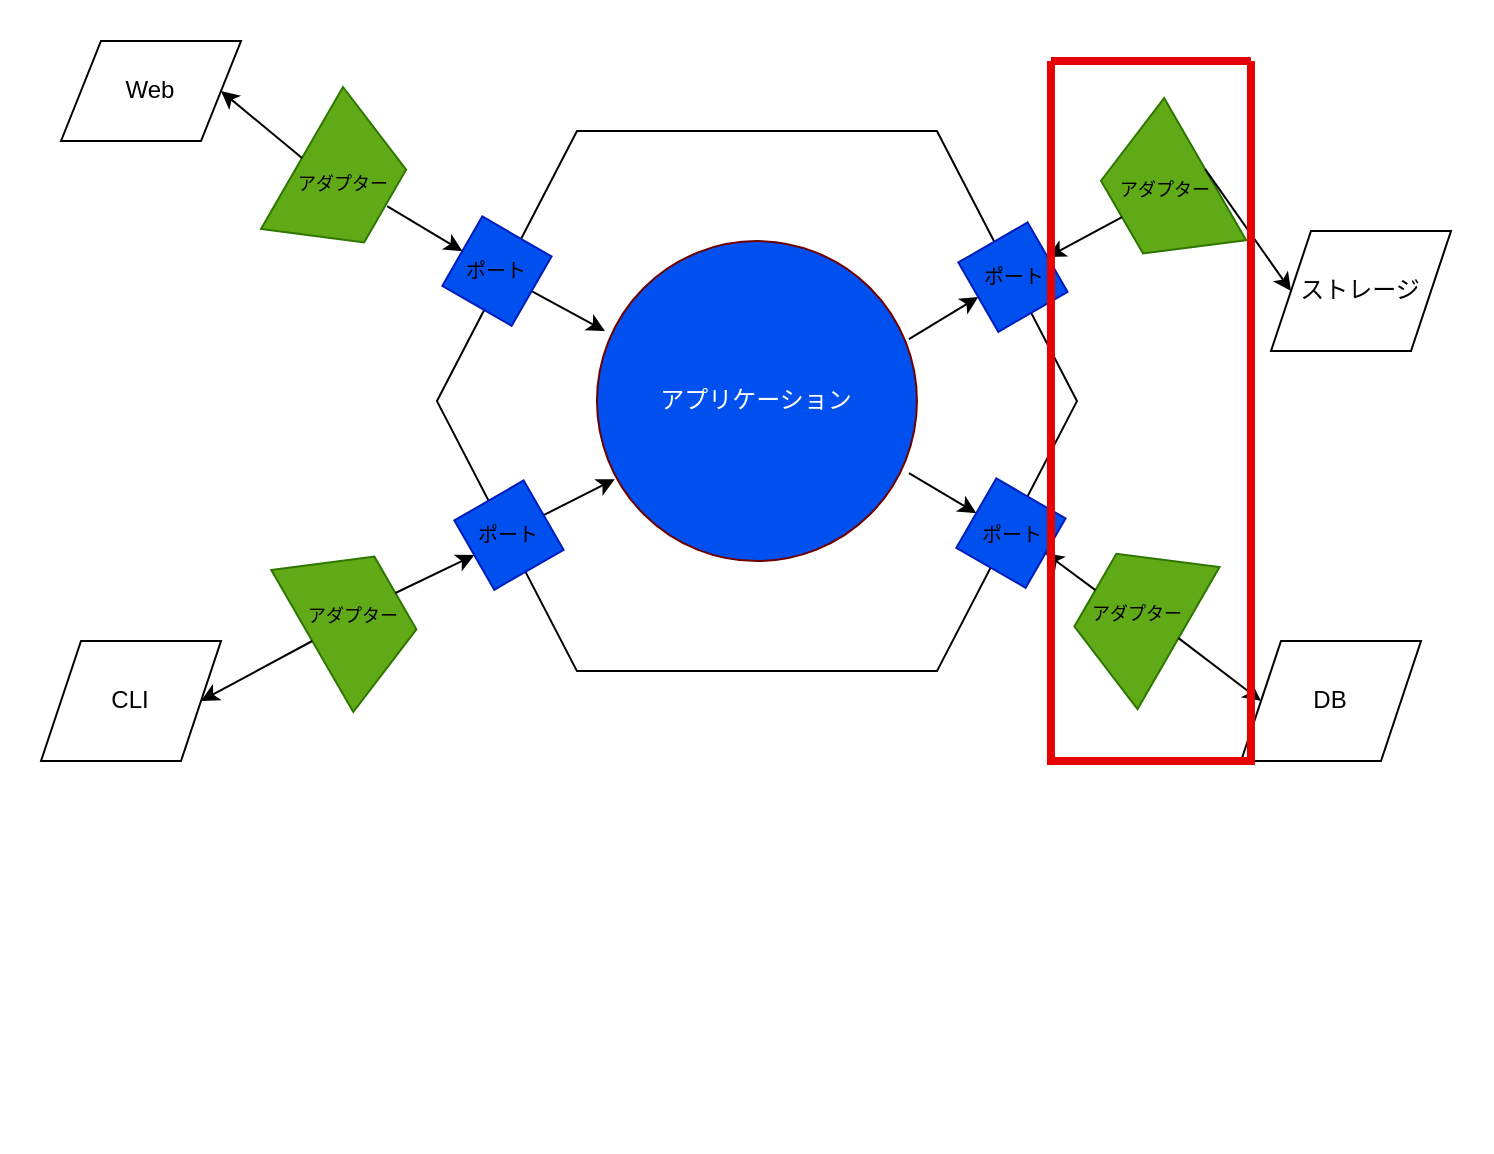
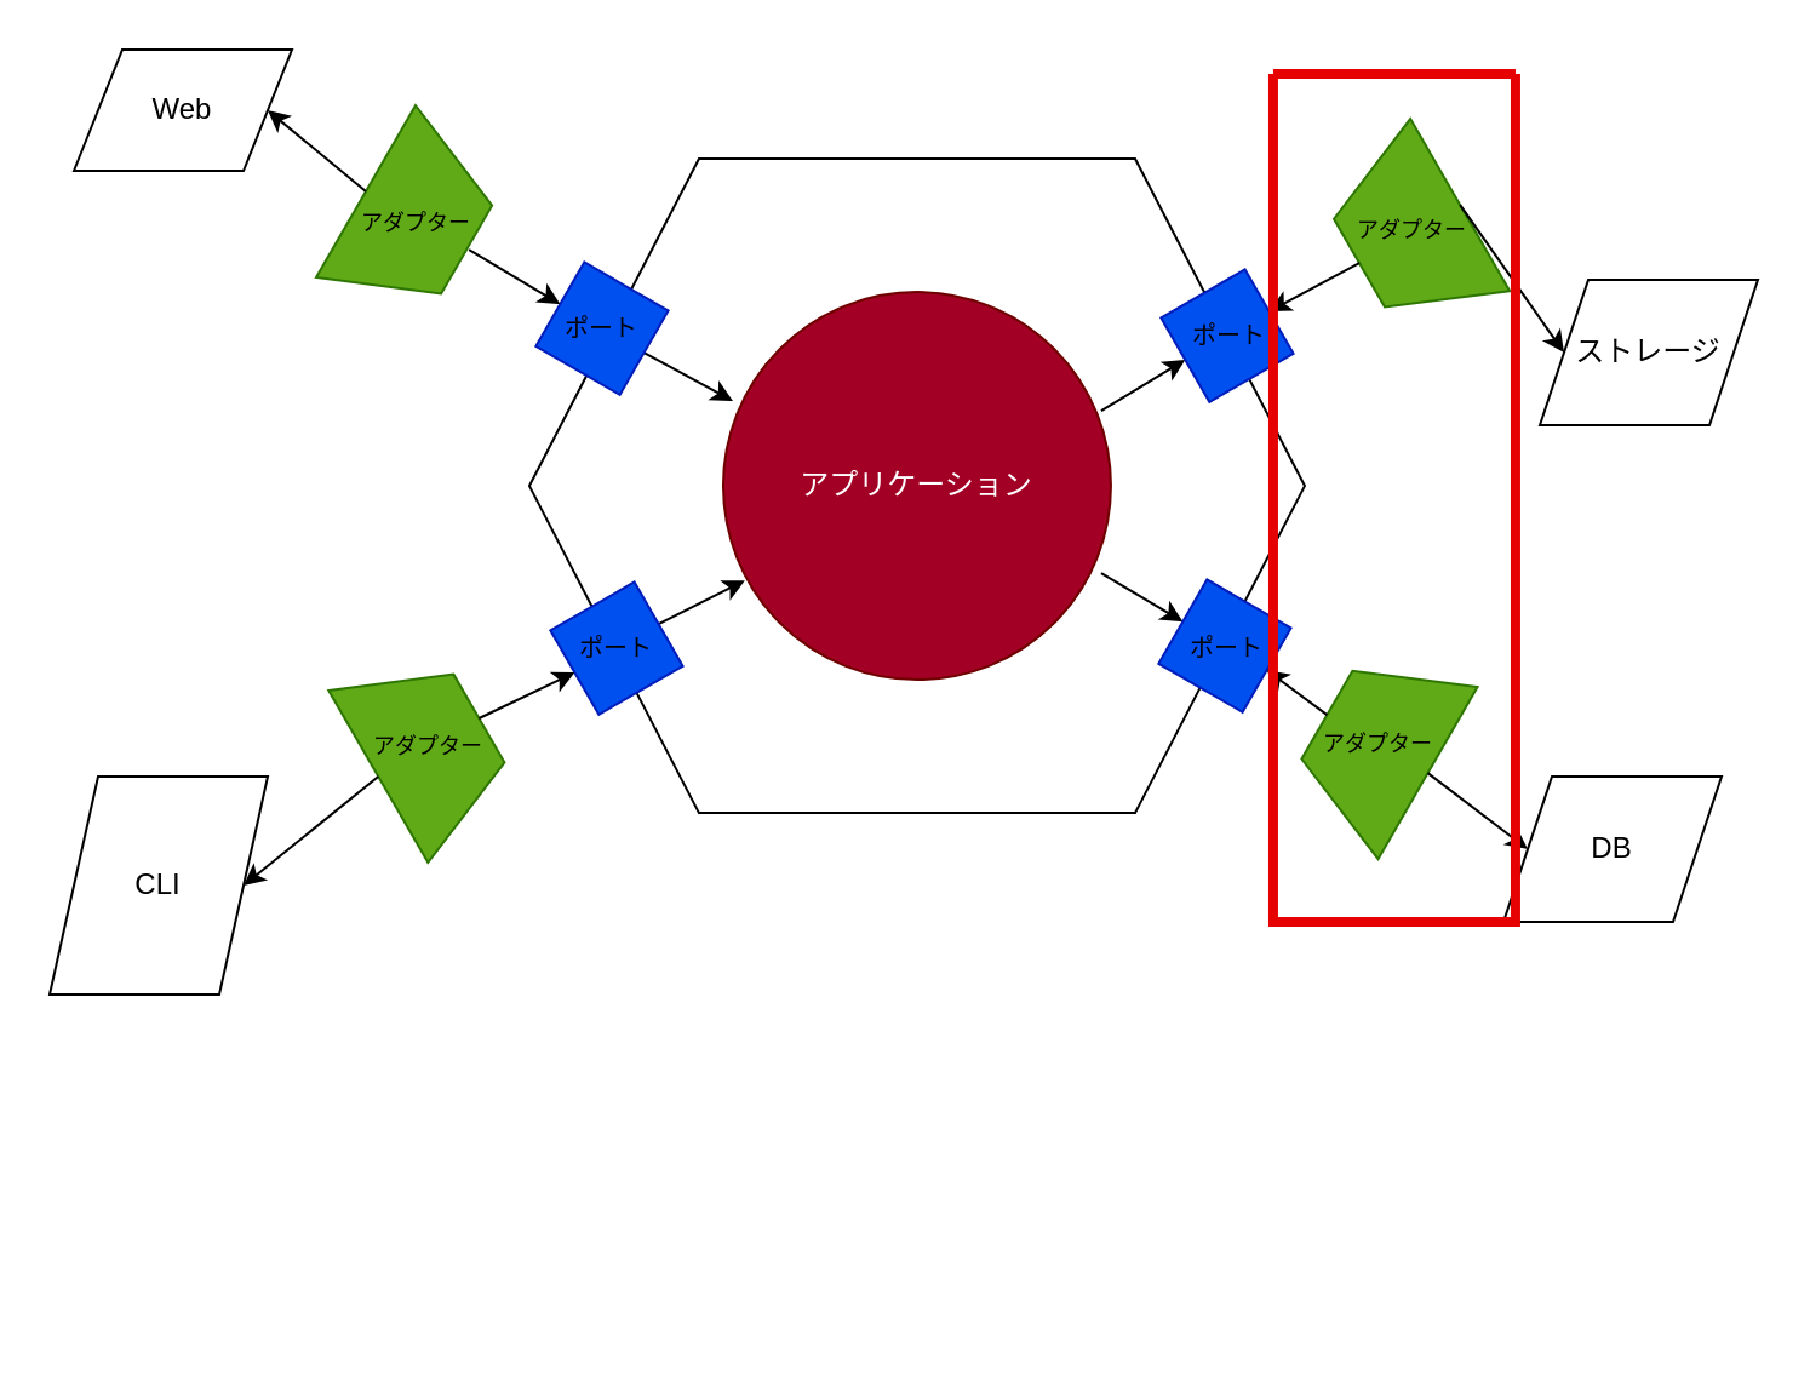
- <mxCell id="9" value="アプリケーション" style="ellipse;whiteSpace=wrap;html=1;aspect=fixed;fillColor=#0050ef;strokeColor=#6F0000;fontColor=#ffffff;" parent="5" vertex="1"><mxGeometry x="80" y="55" width="160" height="160" as="geometry" /></mxCell>
+ <mxCell id="9" value="アプリケーション" style="ellipse;whiteSpace=wrap;html=1;aspect=fixed;fillColor=#a20025;strokeColor=#6F0000;fontColor=#ffffff;" parent="5" vertex="1"><mxGeometry x="80" y="55" width="160" height="160" as="geometry" /></mxCell>
- <mxCell id="40" value="CLI" style="shape=parallelogram;perimeter=parallelogramPerimeter;whiteSpace=wrap;html=1;fixedSize=1;" vertex="1" parent="1"><mxGeometry x="20" y="320" width="90" height="60" as="geometry" /></mxCell>
+ <mxCell id="40" value="CLI" style="shape=parallelogram;perimeter=parallelogramPerimeter;whiteSpace=wrap;html=1;fixedSize=1;" vertex="1" parent="1"><mxGeometry x="20" y="320" width="90" height="90" as="geometry" /></mxCell>
